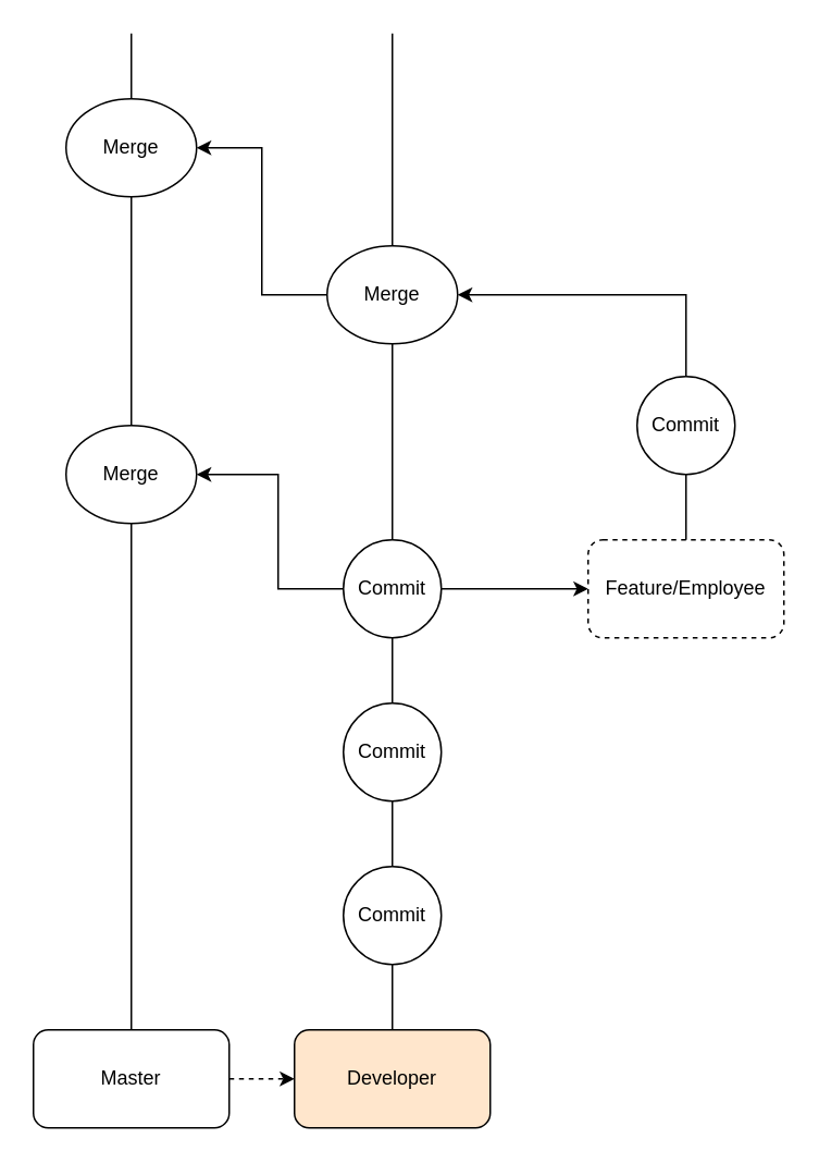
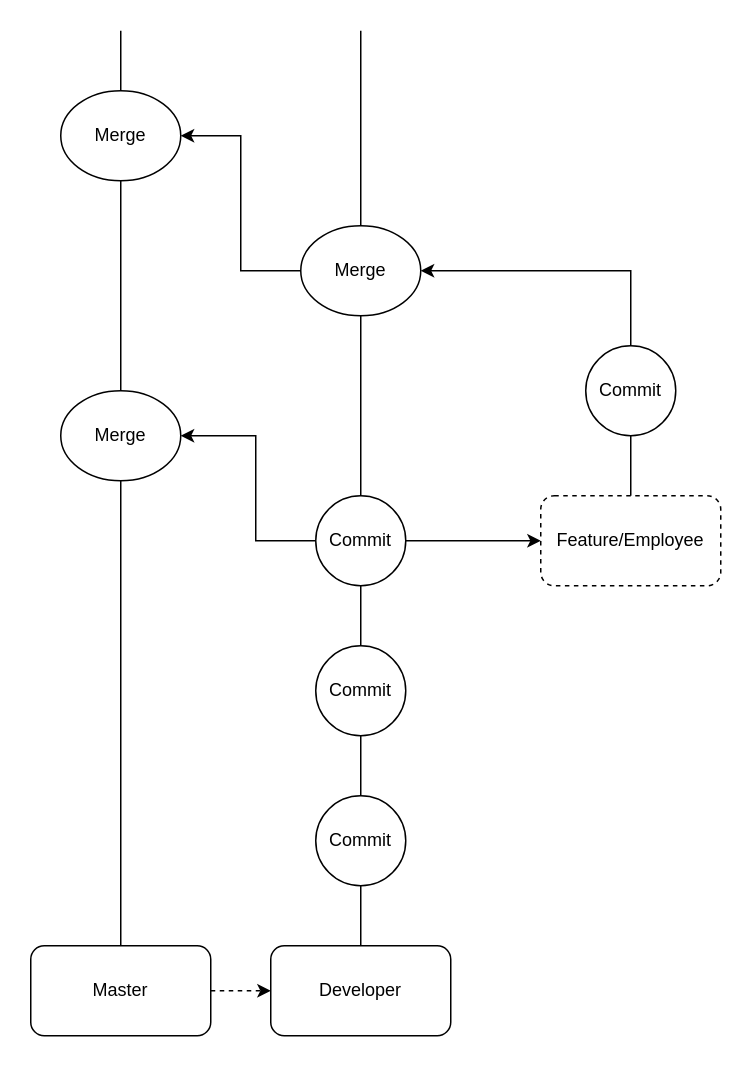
- <mxCell id="3" value="&lt;div&gt;Developer&lt;/div&gt;" style="rounded=1;whiteSpace=wrap;html=1;fillColor=#ffe6cc;" vertex="1" parent="1"><mxGeometry x="180" y="630" width="120" height="60" as="geometry" /></mxCell>
+ <mxCell id="3" value="&lt;div&gt;Developer&lt;/div&gt;" style="rounded=1;whiteSpace=wrap;html=1;" vertex="1" parent="1"><mxGeometry x="180" y="630" width="120" height="60" as="geometry" /></mxCell>
